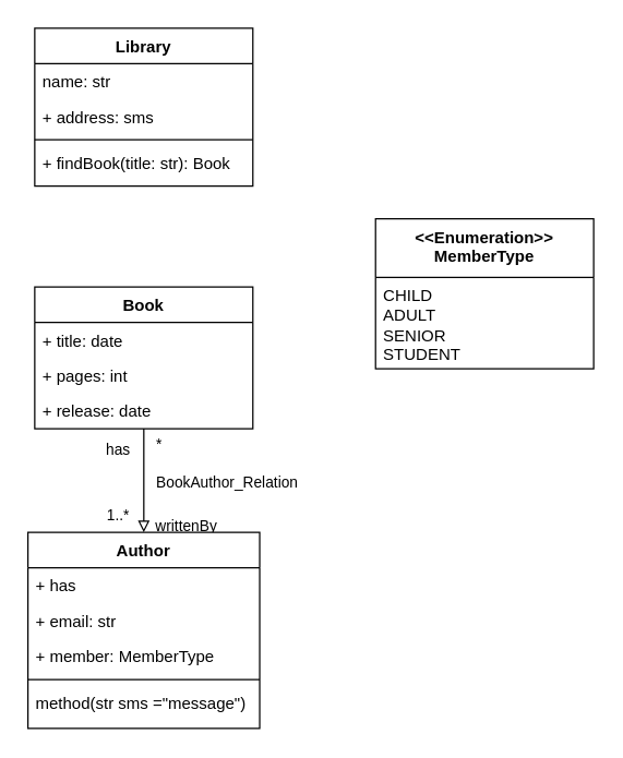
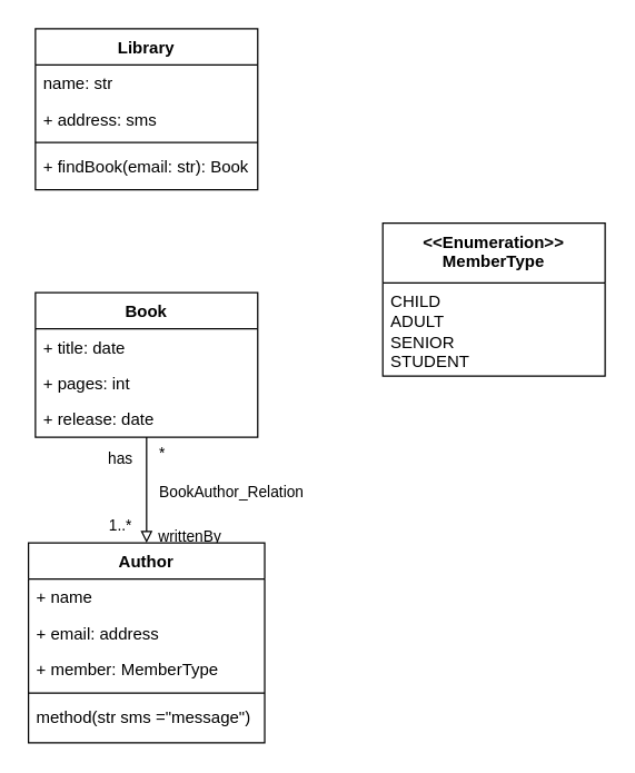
- <mxCell id="6" value="+ findBook(title: str): Book" style="text;strokeColor=none;fillColor=none;align=left;verticalAlign=top;spacingLeft=4;spacingRight=4;overflow=hidden;rotatable=0;points=[[0,0.5],[1,0.5]];portConstraint=eastwest;whiteSpace=wrap;html=1;" parent="2" vertex="1"><mxGeometry y="86" width="160" height="30" as="geometry" /></mxCell>
+ <mxCell id="6" value="+ findBook(email: str): Book" style="text;strokeColor=none;fillColor=none;align=left;verticalAlign=top;spacingLeft=4;spacingRight=4;overflow=hidden;rotatable=0;points=[[0,0.5],[1,0.5]];portConstraint=eastwest;whiteSpace=wrap;html=1;" parent="2" vertex="1"><mxGeometry y="86" width="160" height="30" as="geometry" /></mxCell>
- <mxCell id="18" value="+ has" style="text;strokeColor=none;fillColor=none;align=left;verticalAlign=top;spacingLeft=4;spacingRight=4;overflow=hidden;rotatable=0;points=[[0,0.5],[1,0.5]];portConstraint=eastwest;" vertex="1" parent="17"><mxGeometry y="26" width="170" height="26" as="geometry" /></mxCell>
+ <mxCell id="18" value="+ name" style="text;strokeColor=none;fillColor=none;align=left;verticalAlign=top;spacingLeft=4;spacingRight=4;overflow=hidden;rotatable=0;points=[[0,0.5],[1,0.5]];portConstraint=eastwest;" vertex="1" parent="17"><mxGeometry y="26" width="170" height="26" as="geometry" /></mxCell>
- <mxCell id="19" value="+ email: str" style="text;strokeColor=none;fillColor=none;align=left;verticalAlign=top;spacingLeft=4;spacingRight=4;overflow=hidden;rotatable=0;points=[[0,0.5],[1,0.5]];portConstraint=eastwest;" vertex="1" parent="17"><mxGeometry y="52" width="170" height="26" as="geometry" /></mxCell>
+ <mxCell id="19" value="+ email: address" style="text;strokeColor=none;fillColor=none;align=left;verticalAlign=top;spacingLeft=4;spacingRight=4;overflow=hidden;rotatable=0;points=[[0,0.5],[1,0.5]];portConstraint=eastwest;" vertex="1" parent="17"><mxGeometry y="52" width="170" height="26" as="geometry" /></mxCell>
